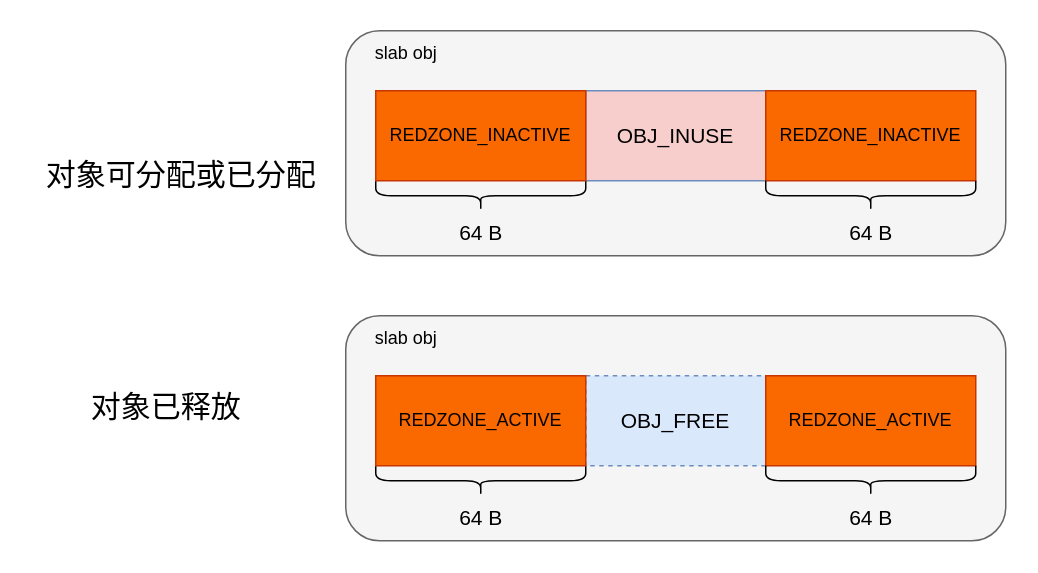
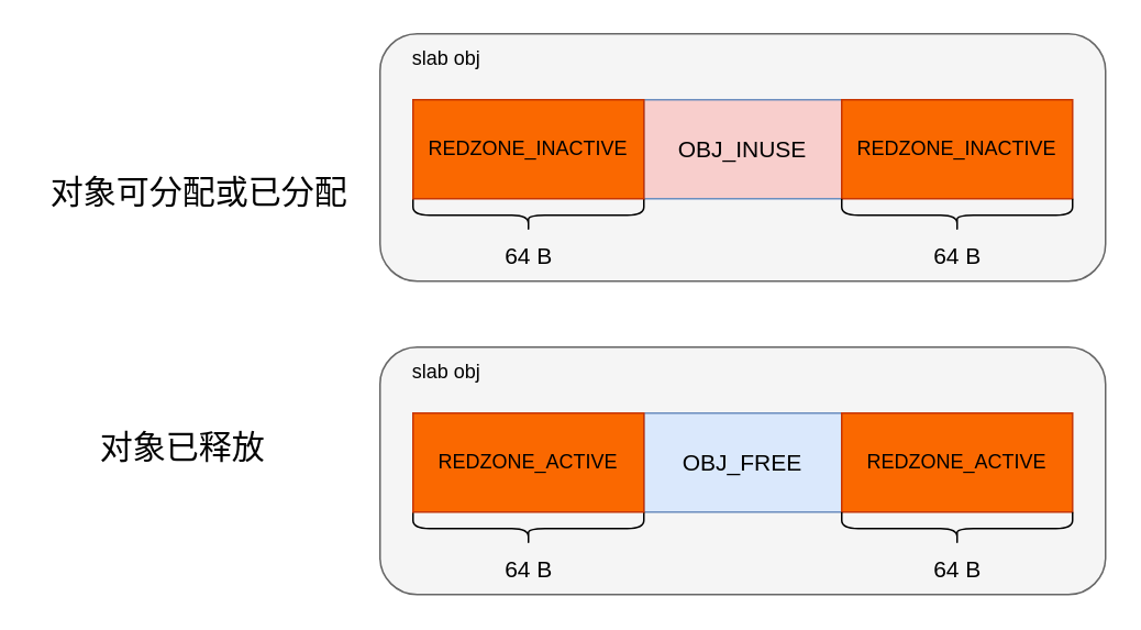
- <mxCell id="12" value="&lt;span style=&quot;font-size: 14px;&quot;&gt;OBJ_FREE&lt;/span&gt;" style="rounded=0;whiteSpace=wrap;html=1;fillColor=#dae8fc;strokeColor=#6c8ebf;container=0;dashed=1;" parent="1" vertex="1"><mxGeometry x="390" y="250" width="120" height="60" as="geometry" /></mxCell>
+ <mxCell id="12" value="&lt;span style=&quot;font-size: 14px;&quot;&gt;OBJ_FREE&lt;/span&gt;" style="rounded=0;whiteSpace=wrap;html=1;fillColor=#dae8fc;strokeColor=#6c8ebf;container=0;" parent="1" vertex="1"><mxGeometry x="390" y="250" width="120" height="60" as="geometry" /></mxCell>
